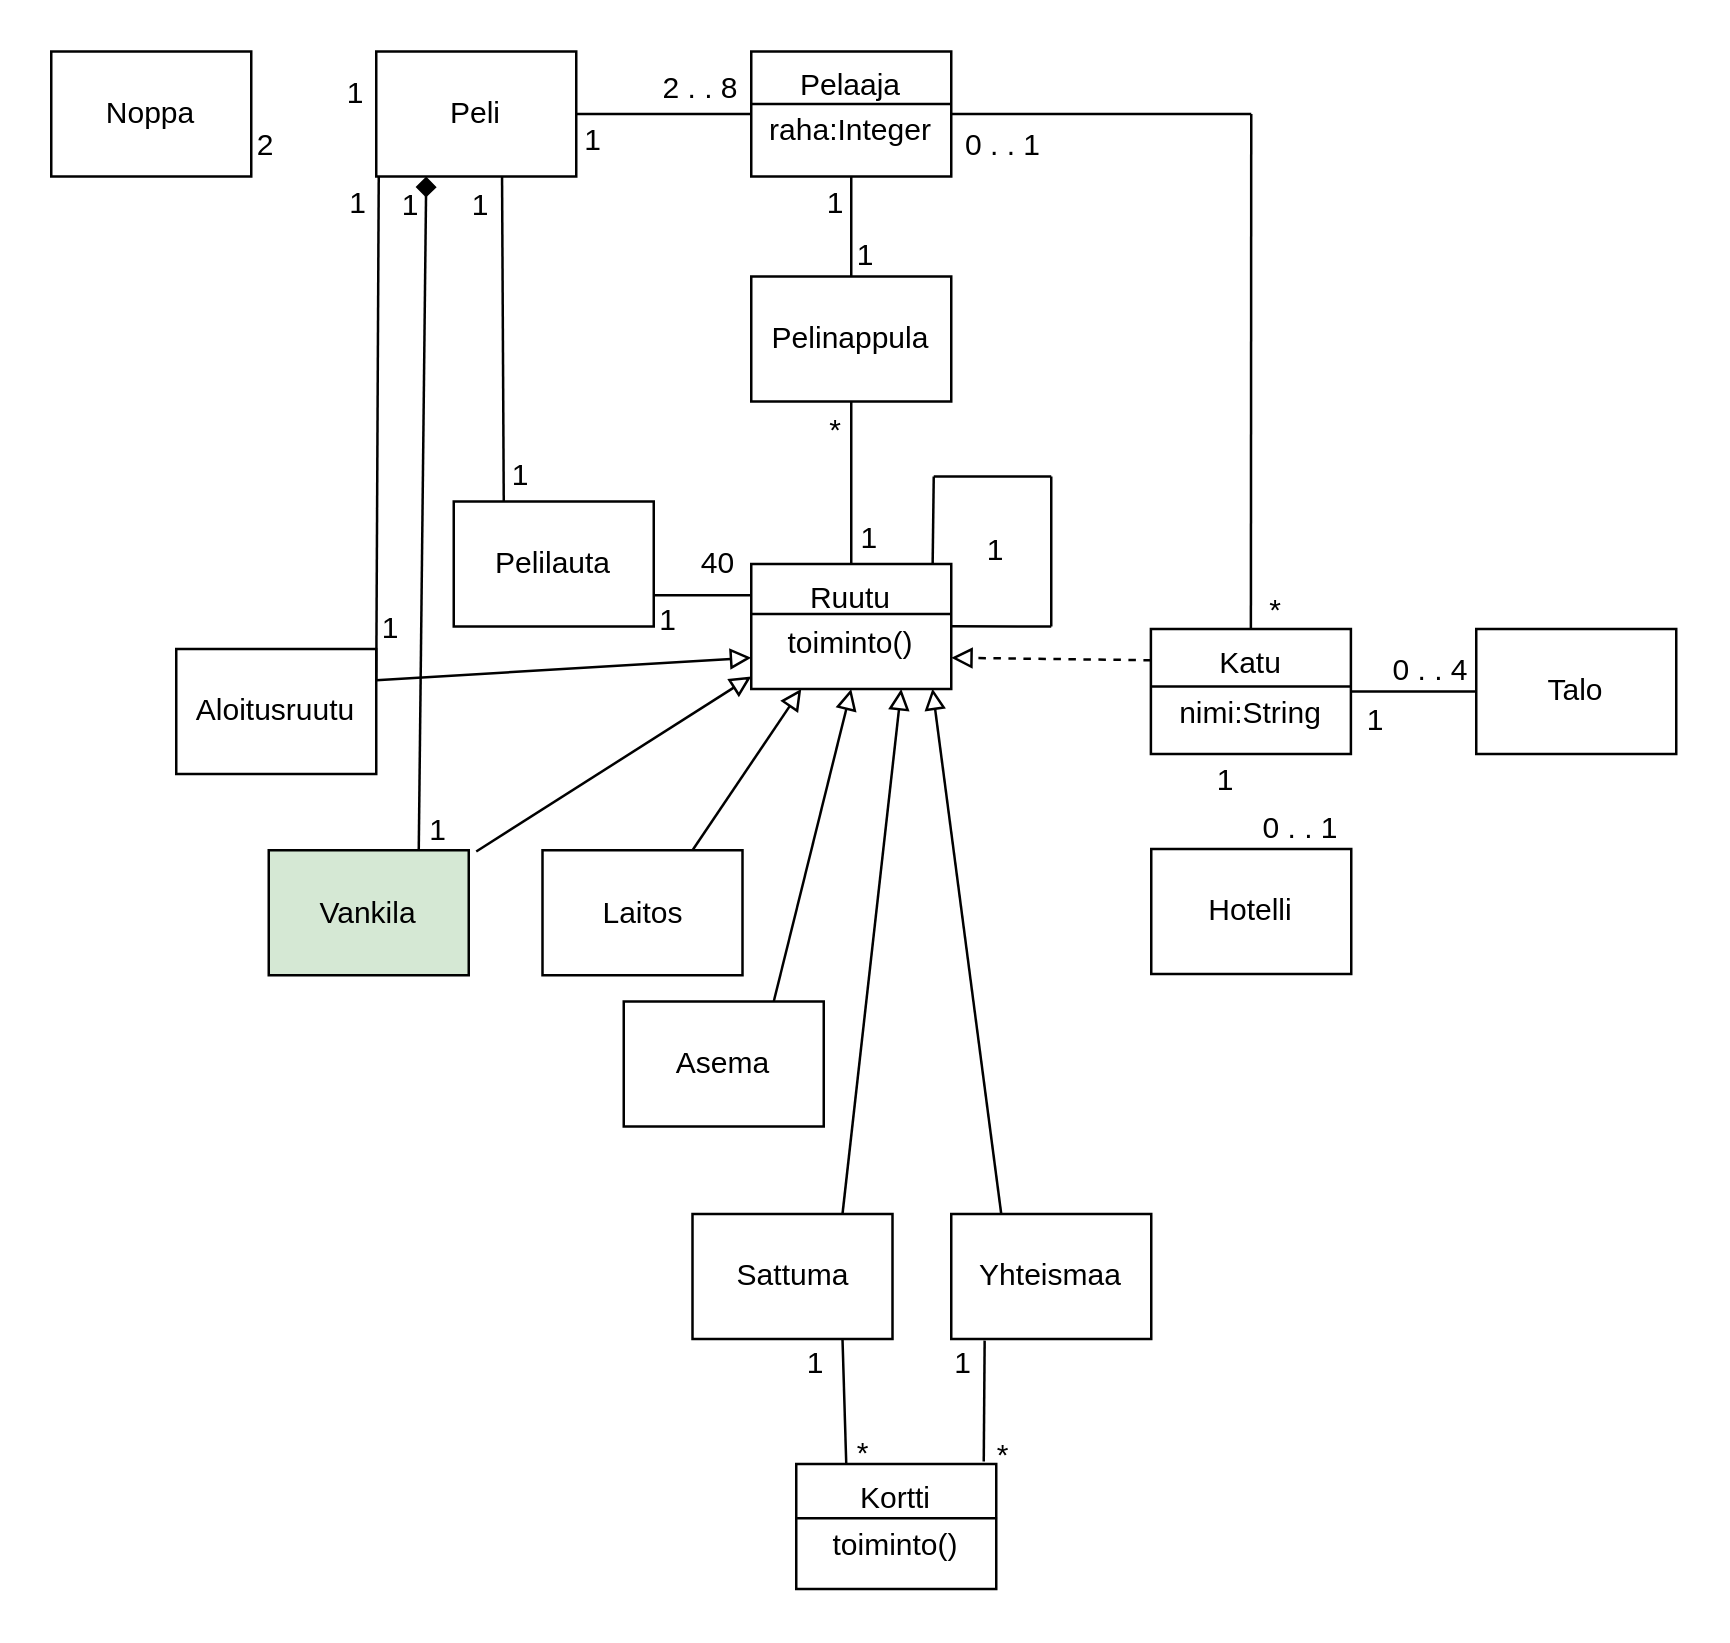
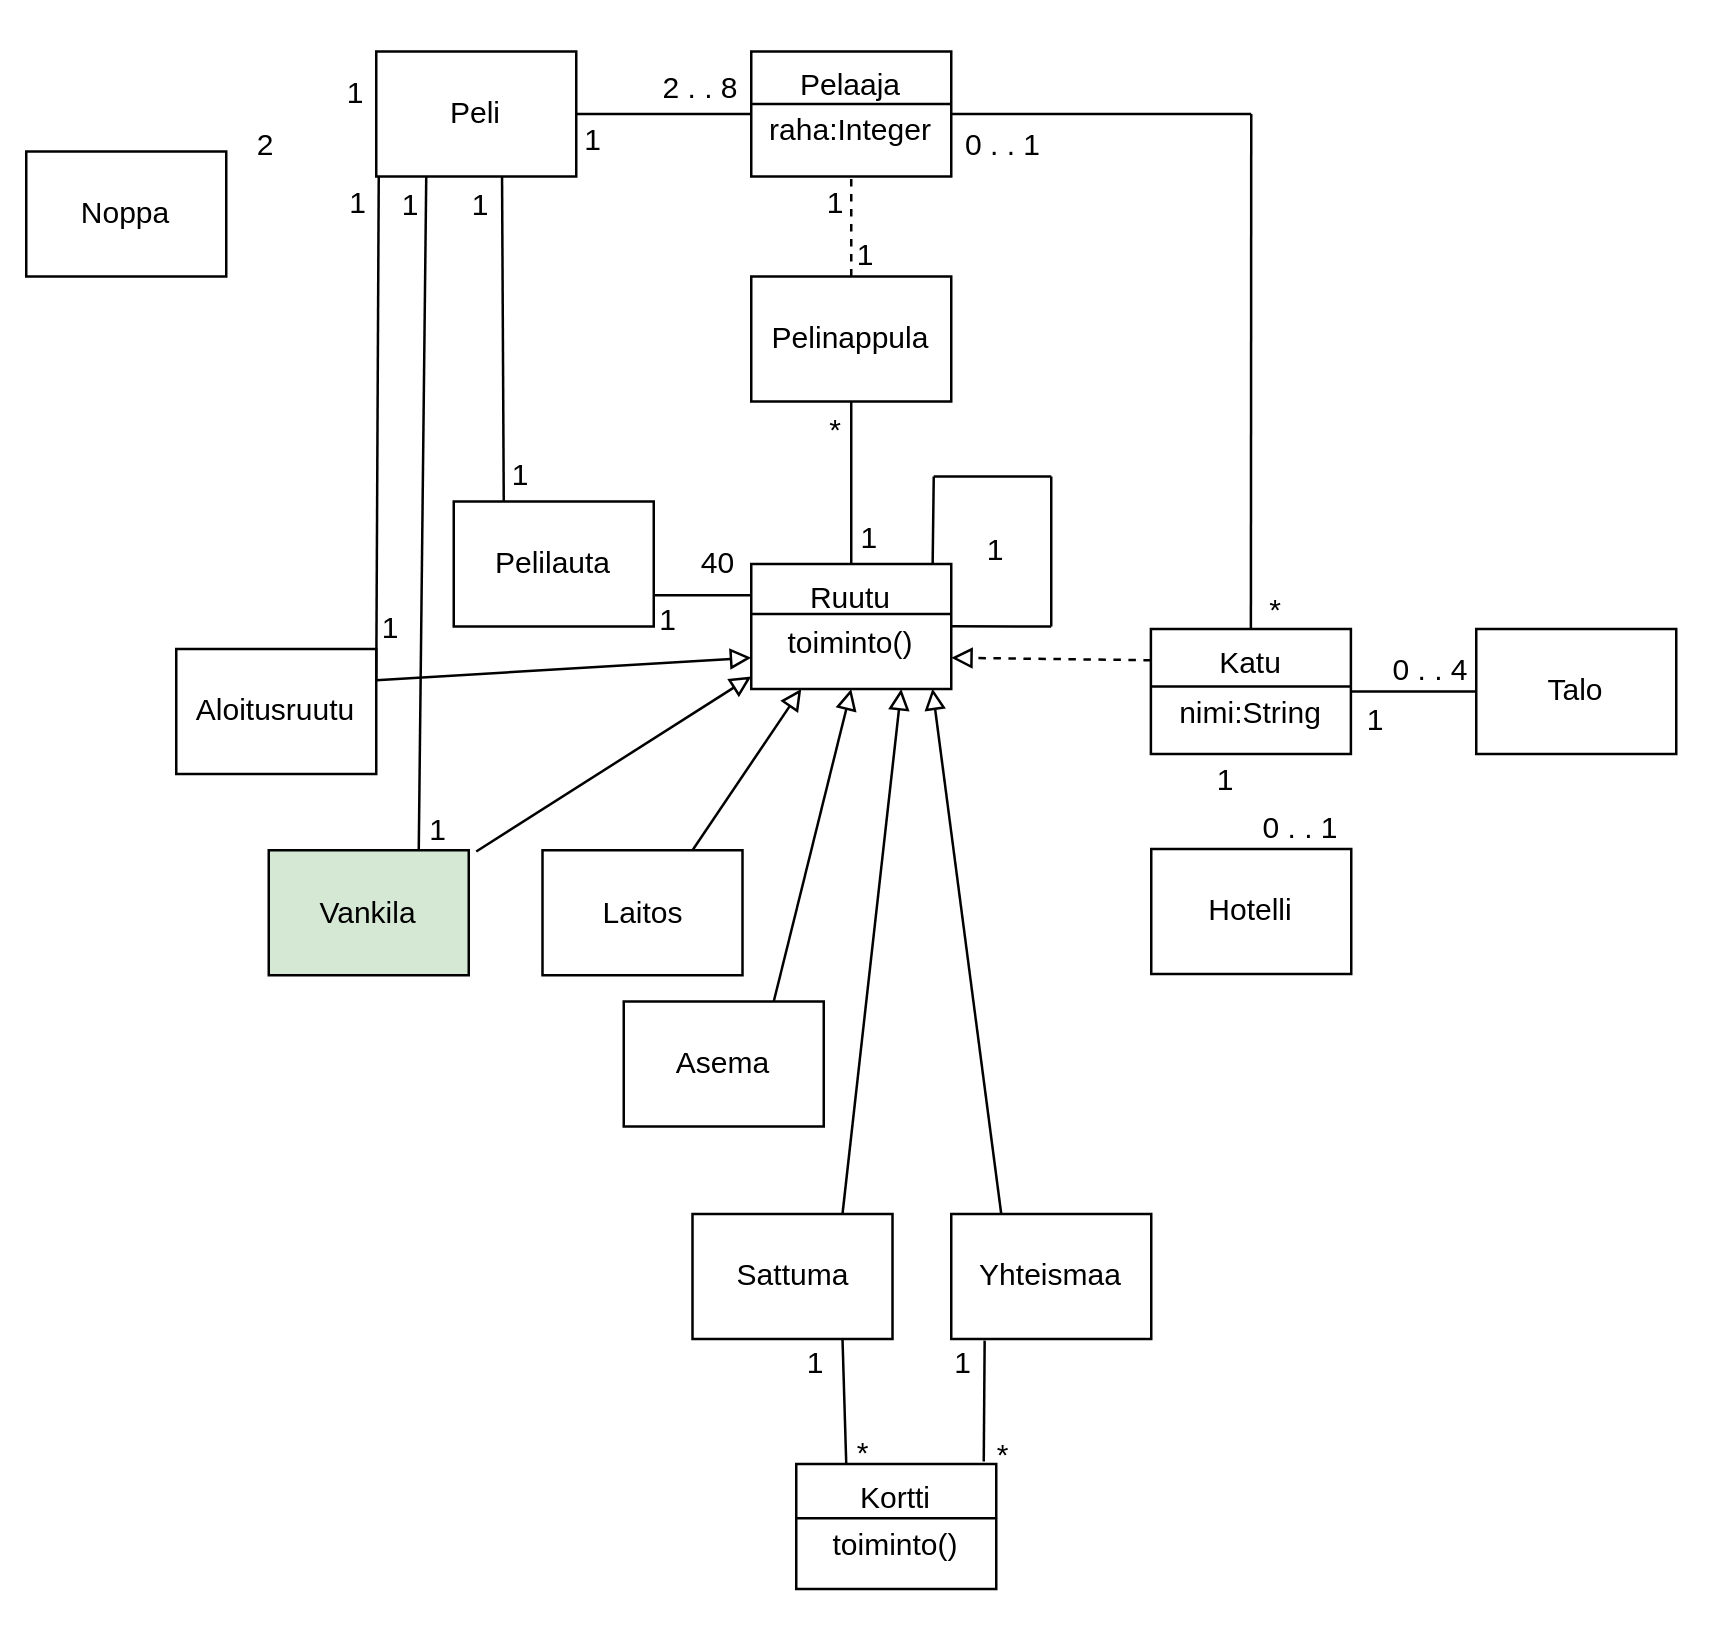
- <mxCell id="7" value="Noppa" style="rounded=0;whiteSpace=wrap;html=1;verticalAlign=middle;" vertex="1" parent="1"><mxGeometry x="20" y="20" width="80" height="50" as="geometry" /></mxCell>
+ <mxCell id="7" value="Noppa" style="rounded=0;whiteSpace=wrap;html=1;verticalAlign=middle;" vertex="1" parent="1"><mxGeometry x="10" y="60" width="80" height="50" as="geometry" /></mxCell>
- <mxCell id="40" value="" style="endArrow=diamond;html=1;entryX=0.25;entryY=1;entryDx=0;entryDy=0;exitX=0.75;exitY=0;exitDx=0;exitDy=0;" edge="1" parent="1" source="31" target="2"><mxGeometry width="50" height="50" relative="1" as="geometry"><mxPoint x="20" y="610" as="sourcePoint" /><mxPoint x="70" y="560" as="targetPoint" /></mxGeometry></mxCell>
+ <mxCell id="40" value="" style="endArrow=none;html=1;entryX=0.25;entryY=1;entryDx=0;entryDy=0;exitX=0.75;exitY=0;exitDx=0;exitDy=0;" edge="1" parent="1" source="31" target="2"><mxGeometry width="50" height="50" relative="1" as="geometry"><mxPoint x="20" y="610" as="sourcePoint" /><mxPoint x="70" y="560" as="targetPoint" /></mxGeometry></mxCell>
- <mxCell id="15" value="" style="endArrow=none;html=1;entryX=0.5;entryY=1;entryDx=0;entryDy=0;exitX=0.5;exitY=0;exitDx=0;exitDy=0;" edge="1" parent="1" source="6" target="3"><mxGeometry width="50" height="50" relative="1" as="geometry"><mxPoint x="100" y="400" as="sourcePoint" /><mxPoint x="150" y="350" as="targetPoint" /></mxGeometry></mxCell>
+ <mxCell id="15" value="" style="endArrow=none;html=1;entryX=0.5;entryY=1;entryDx=0;entryDy=0;exitX=0.5;exitY=0;exitDx=0;exitDy=0;dashed=1;" edge="1" parent="1" source="6" target="3"><mxGeometry width="50" height="50" relative="1" as="geometry"><mxPoint x="100" y="400" as="sourcePoint" /><mxPoint x="150" y="350" as="targetPoint" /></mxGeometry></mxCell>
